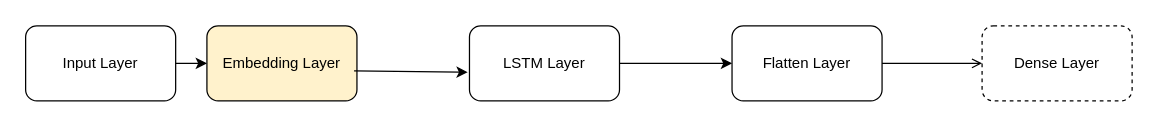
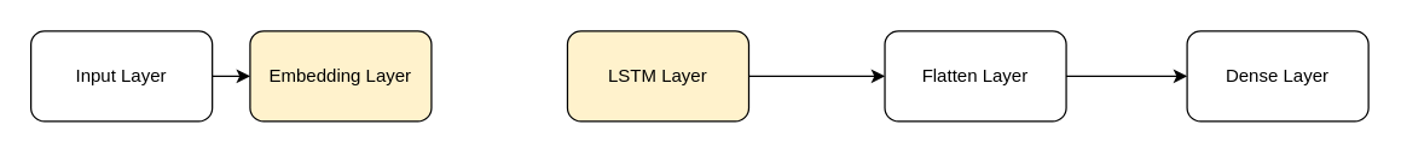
- <mxCell id="4" value="LSTM Layer" style="rounded=1;whiteSpace=wrap;html=1;" vertex="1" parent="1"><mxGeometry x="375" y="20" width="120" height="60" as="geometry" /></mxCell>
+ <mxCell id="4" value="LSTM Layer" style="rounded=1;whiteSpace=wrap;html=1;fillColor=#fff2cc;" vertex="1" parent="1"><mxGeometry x="375" y="20" width="120" height="60" as="geometry" /></mxCell>
- <mxCell id="10" value="" style="endArrow=open;html=1;rounded=0;exitX=1;exitY=0.5;exitDx=0;exitDy=0;" edge="1" parent="1" source="5" target="6"><mxGeometry width="50" height="50" relative="1" as="geometry"><mxPoint x="765" y="110" as="sourcePoint" /><mxPoint x="825" y="120" as="targetPoint" /></mxGeometry></mxCell>
+ <mxCell id="10" value="" style="endArrow=classic;html=1;rounded=0;exitX=1;exitY=0.5;exitDx=0;exitDy=0;" edge="1" parent="1" source="5" target="6"><mxGeometry width="50" height="50" relative="1" as="geometry"><mxPoint x="765" y="110" as="sourcePoint" /><mxPoint x="825" y="120" as="targetPoint" /></mxGeometry></mxCell>
- <mxCell id="6" value="Dense Layer" style="rounded=1;whiteSpace=wrap;html=1;dashed=1;" vertex="1" parent="1"><mxGeometry x="785" y="20" width="120" height="60" as="geometry" /></mxCell>
+ <mxCell id="6" value="Dense Layer" style="rounded=1;whiteSpace=wrap;html=1;" vertex="1" parent="1"><mxGeometry x="785" y="20" width="120" height="60" as="geometry" /></mxCell>
- <mxCell id="8" value="" style="endArrow=classic;html=1;rounded=0;exitX=0.981;exitY=0.599;exitDx=0;exitDy=0;exitPerimeter=0;entryX=-0.012;entryY=0.619;entryDx=0;entryDy=0;entryPerimeter=0;" edge="1" parent="1" source="3" target="4"><mxGeometry width="50" height="50" relative="1" as="geometry"><mxPoint x="345" y="110" as="sourcePoint" /><mxPoint x="395" y="60" as="targetPoint" /></mxGeometry></mxCell>
